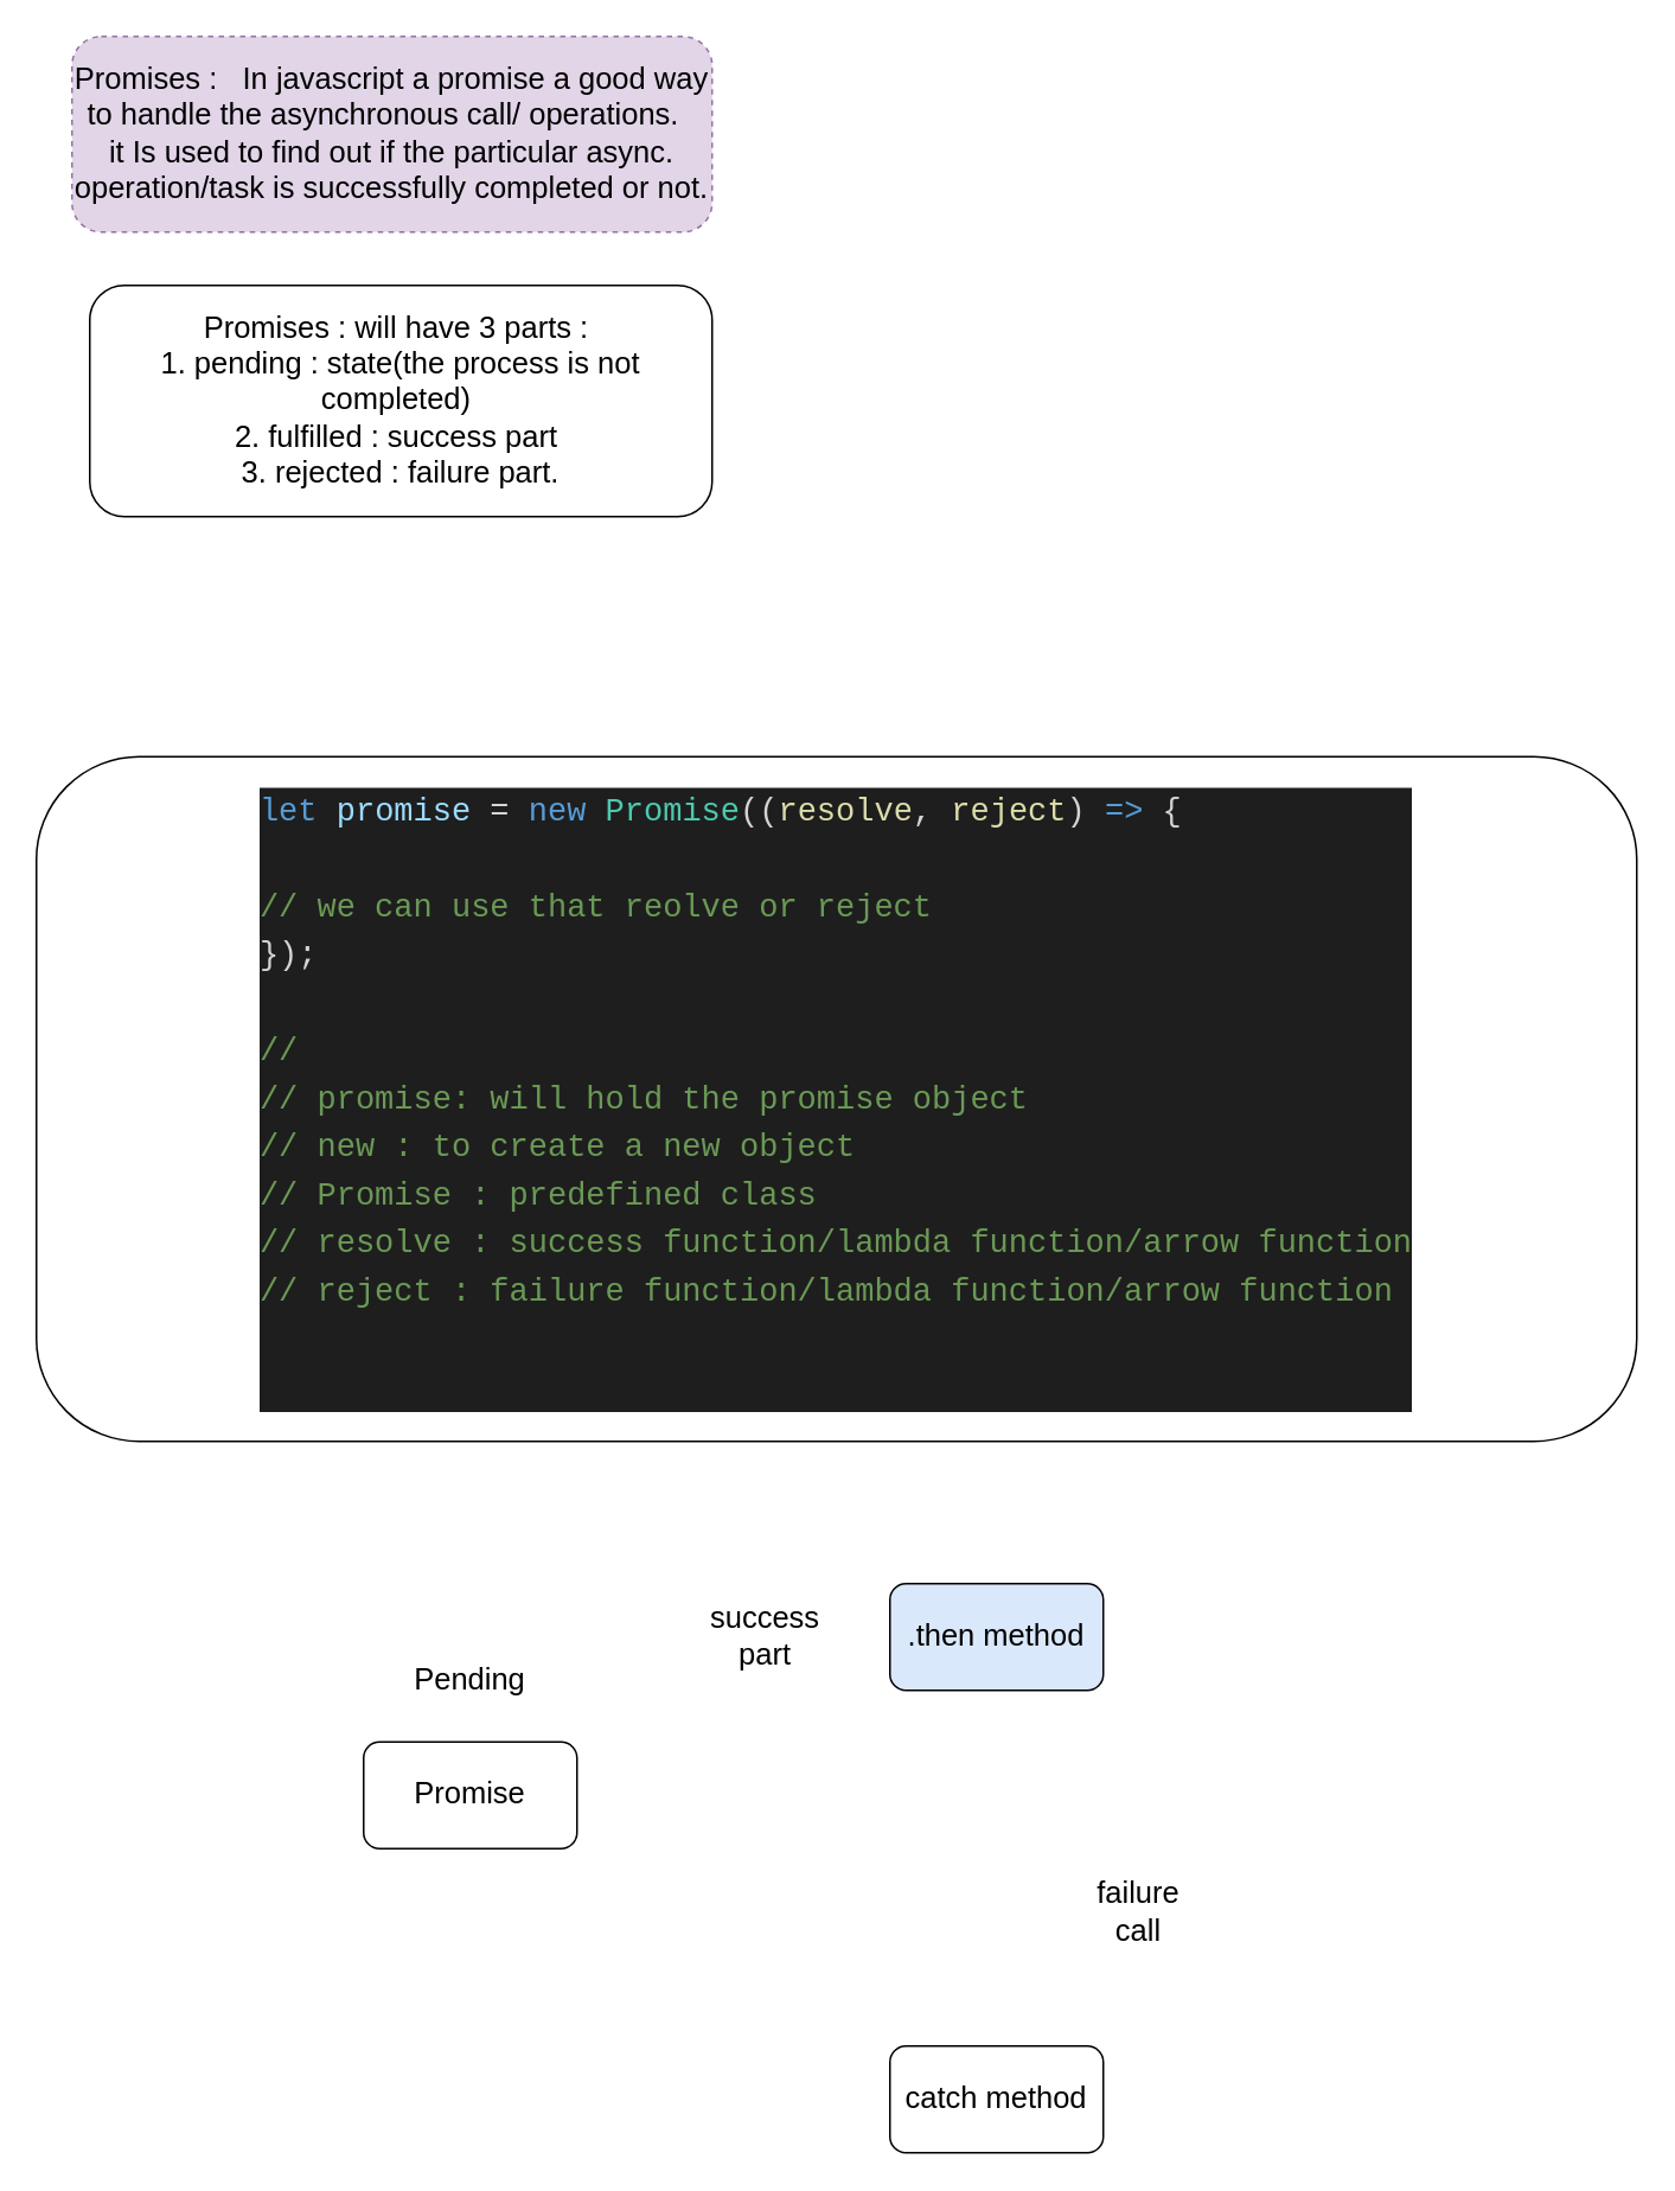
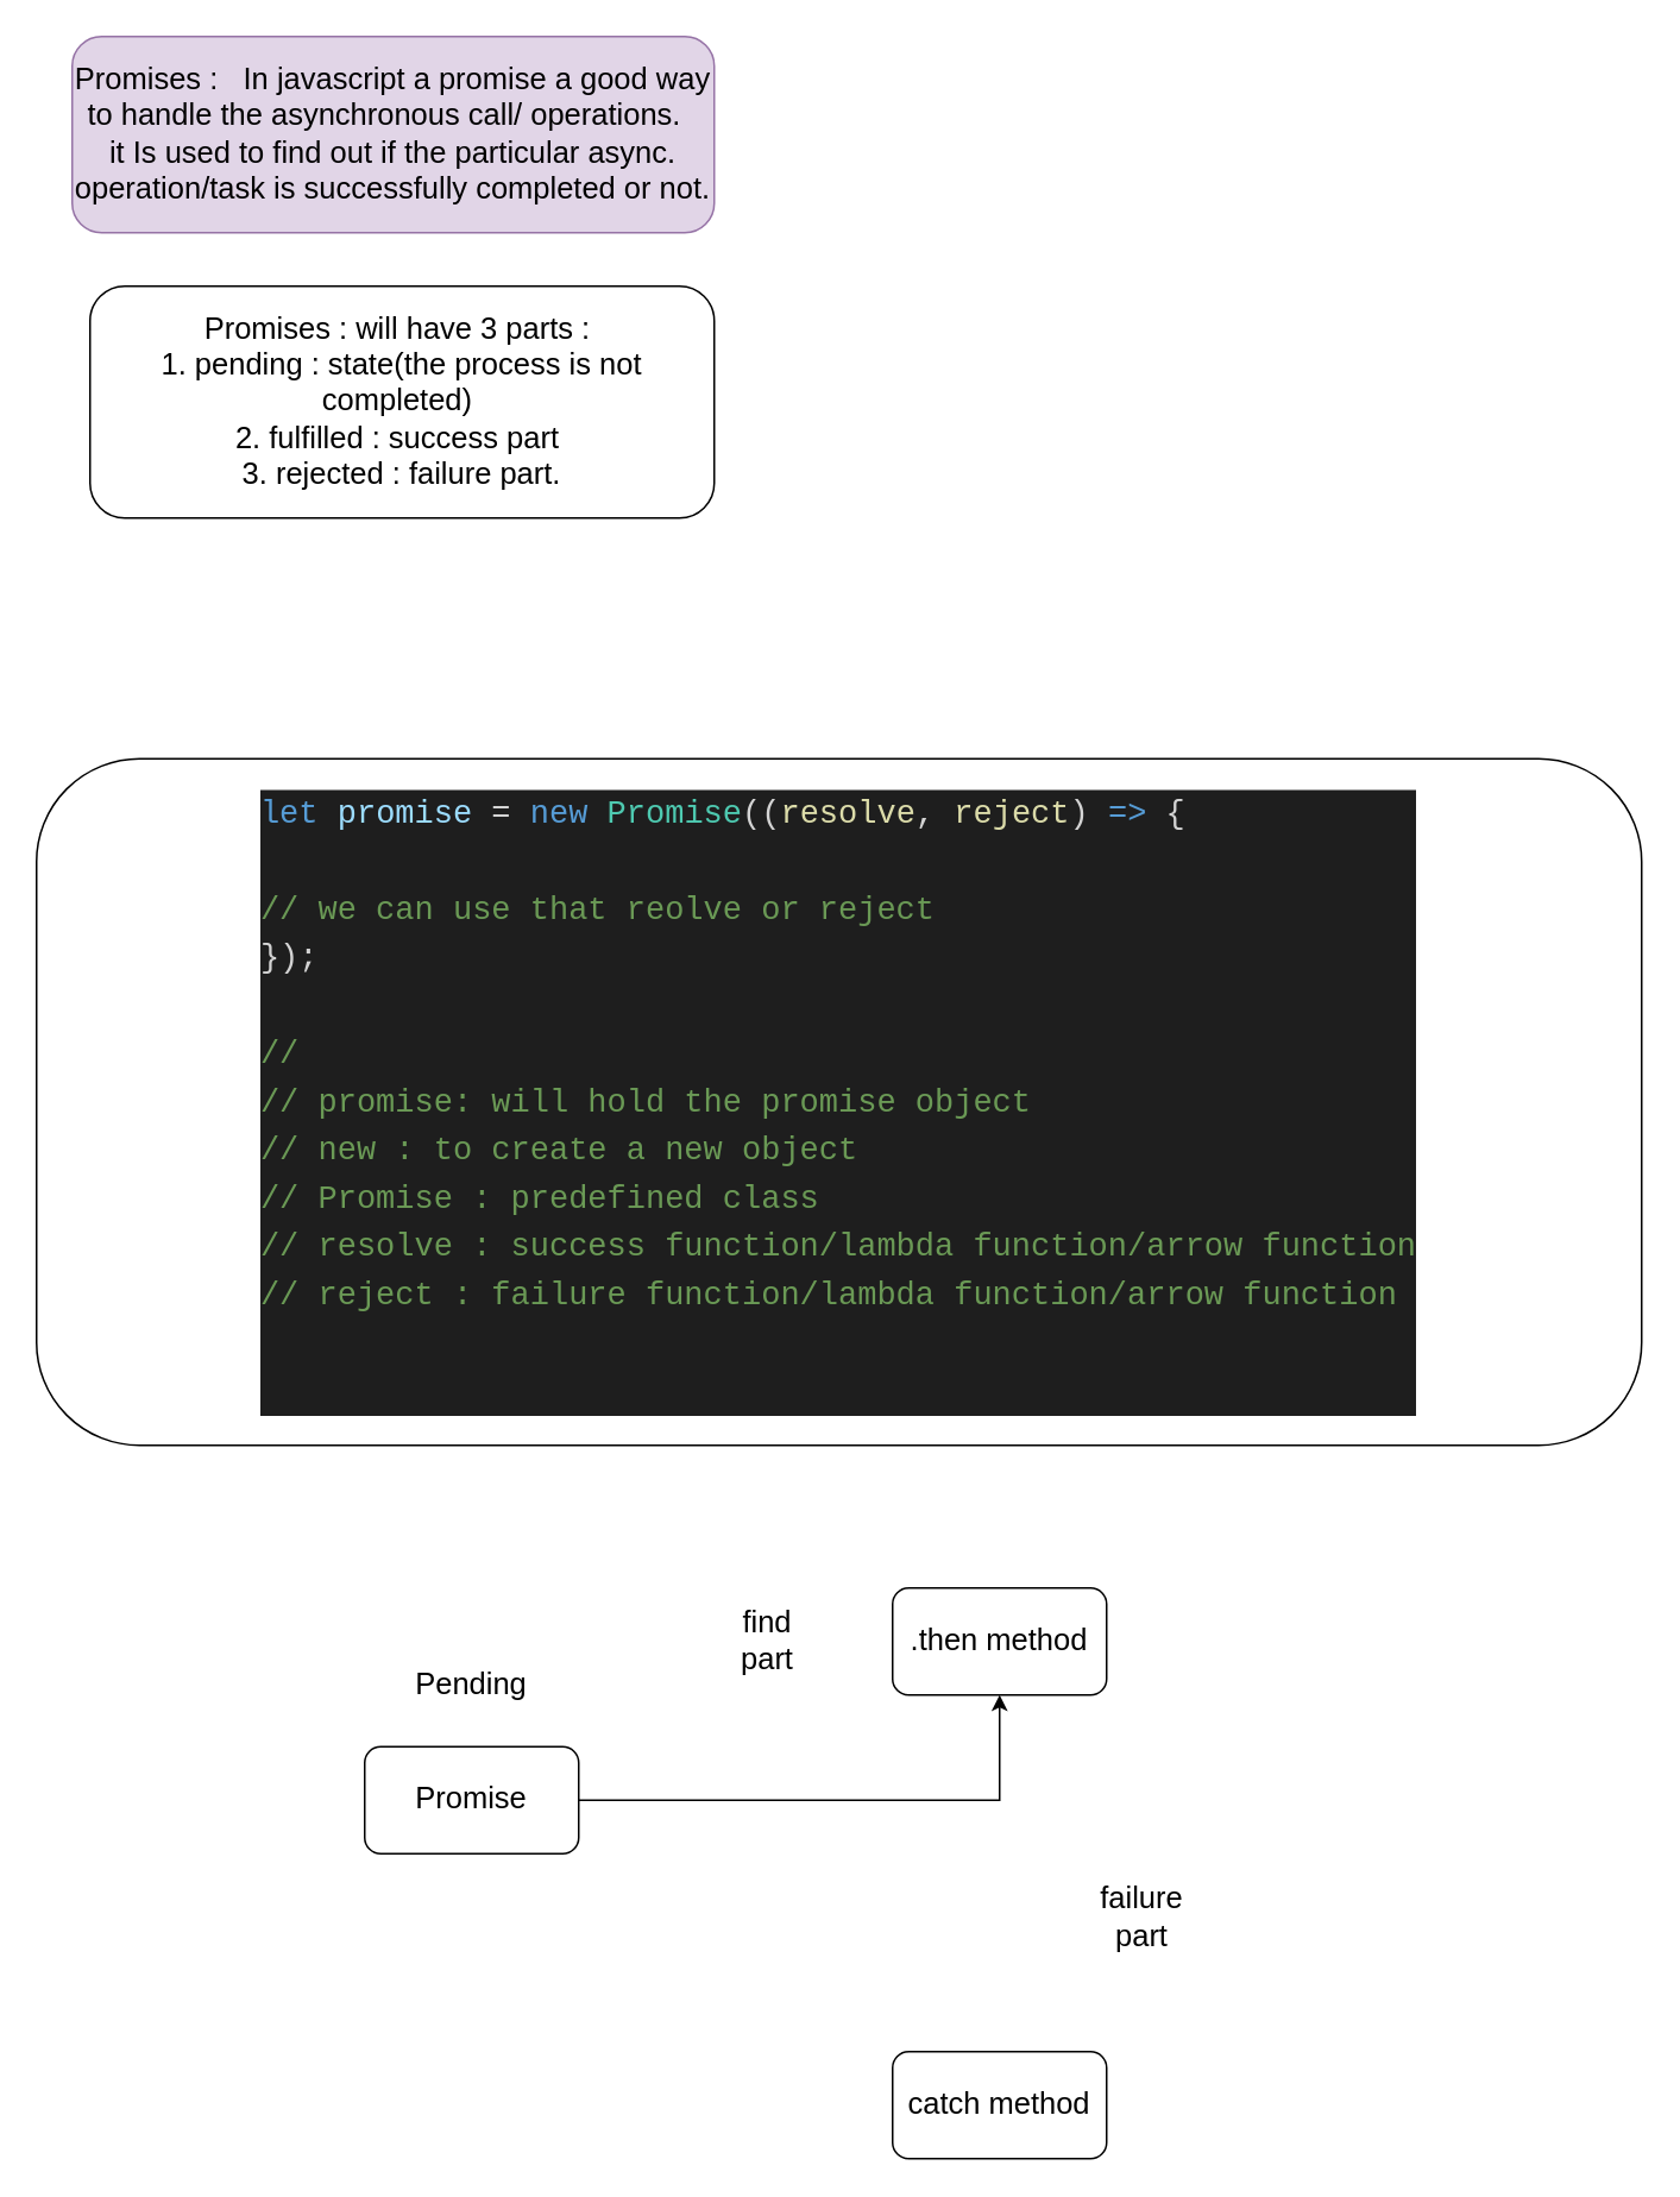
- <mxCell id="2" value="Promises : &amp;nbsp; In javascript a promise a good way to handle the asynchronous call/ operations. &amp;nbsp;&lt;br style=&quot;font-size: 17px;&quot;&gt;it Is used to find out if the particular async. operation/task is successfully completed or not." style="rounded=1;whiteSpace=wrap;html=1;fontSize=17;fillColor=#e1d5e7;strokeColor=#9673a6;dashed=1;" parent="1" vertex="1"><mxGeometry x="40" y="20" width="360" height="110" as="geometry" /></mxCell>
+ <mxCell id="2" value="Promises : &amp;nbsp; In javascript a promise a good way to handle the asynchronous call/ operations. &amp;nbsp;&lt;br style=&quot;font-size: 17px;&quot;&gt;it Is used to find out if the particular async. operation/task is successfully completed or not." style="rounded=1;whiteSpace=wrap;html=1;fontSize=17;fillColor=#e1d5e7;strokeColor=#9673a6;" parent="1" vertex="1"><mxGeometry x="40" y="20" width="360" height="110" as="geometry" /></mxCell>
- <mxCell id="10" value="success part" style="text;html=1;strokeColor=none;fillColor=none;align=center;verticalAlign=middle;whiteSpace=wrap;rounded=0;fontSize=17;" parent="1" vertex="1"><mxGeometry x="400" y="905" width="60" height="30" as="geometry" /></mxCell>
+ <mxCell id="10" value="find part" style="text;html=1;strokeColor=none;fillColor=none;align=center;verticalAlign=middle;whiteSpace=wrap;rounded=0;fontSize=17;" parent="1" vertex="1"><mxGeometry x="400" y="905" width="60" height="30" as="geometry" /></mxCell>
- <mxCell id="8" value=".then method" style="whiteSpace=wrap;html=1;fontSize=17;rounded=1;fillColor=#dae8fc;" parent="1" vertex="1"><mxGeometry x="500" y="890" width="120" height="60" as="geometry" /></mxCell>
+ <mxCell id="8" value=".then method" style="whiteSpace=wrap;html=1;fontSize=17;rounded=1;" parent="1" vertex="1"><mxGeometry x="500" y="890" width="120" height="60" as="geometry" /></mxCell>
+ <mxCell id="5" value="" style="edgeStyle=orthogonalEdgeStyle;rounded=0;orthogonalLoop=1;jettySize=auto;html=1;fontSize=17;" parent="1" source="6" target="8" edge="1"><mxGeometry relative="1" as="geometry" /></mxCell>
- <mxCell id="11" value="failure call" style="text;html=1;strokeColor=none;fillColor=none;align=center;verticalAlign=middle;whiteSpace=wrap;rounded=0;fontSize=17;" parent="1" vertex="1"><mxGeometry x="610" y="1060" width="60" height="30" as="geometry" /></mxCell>
+ <mxCell id="11" value="failure part" style="text;html=1;strokeColor=none;fillColor=none;align=center;verticalAlign=middle;whiteSpace=wrap;rounded=0;fontSize=17;" parent="1" vertex="1"><mxGeometry x="610" y="1060" width="60" height="30" as="geometry" /></mxCell>
